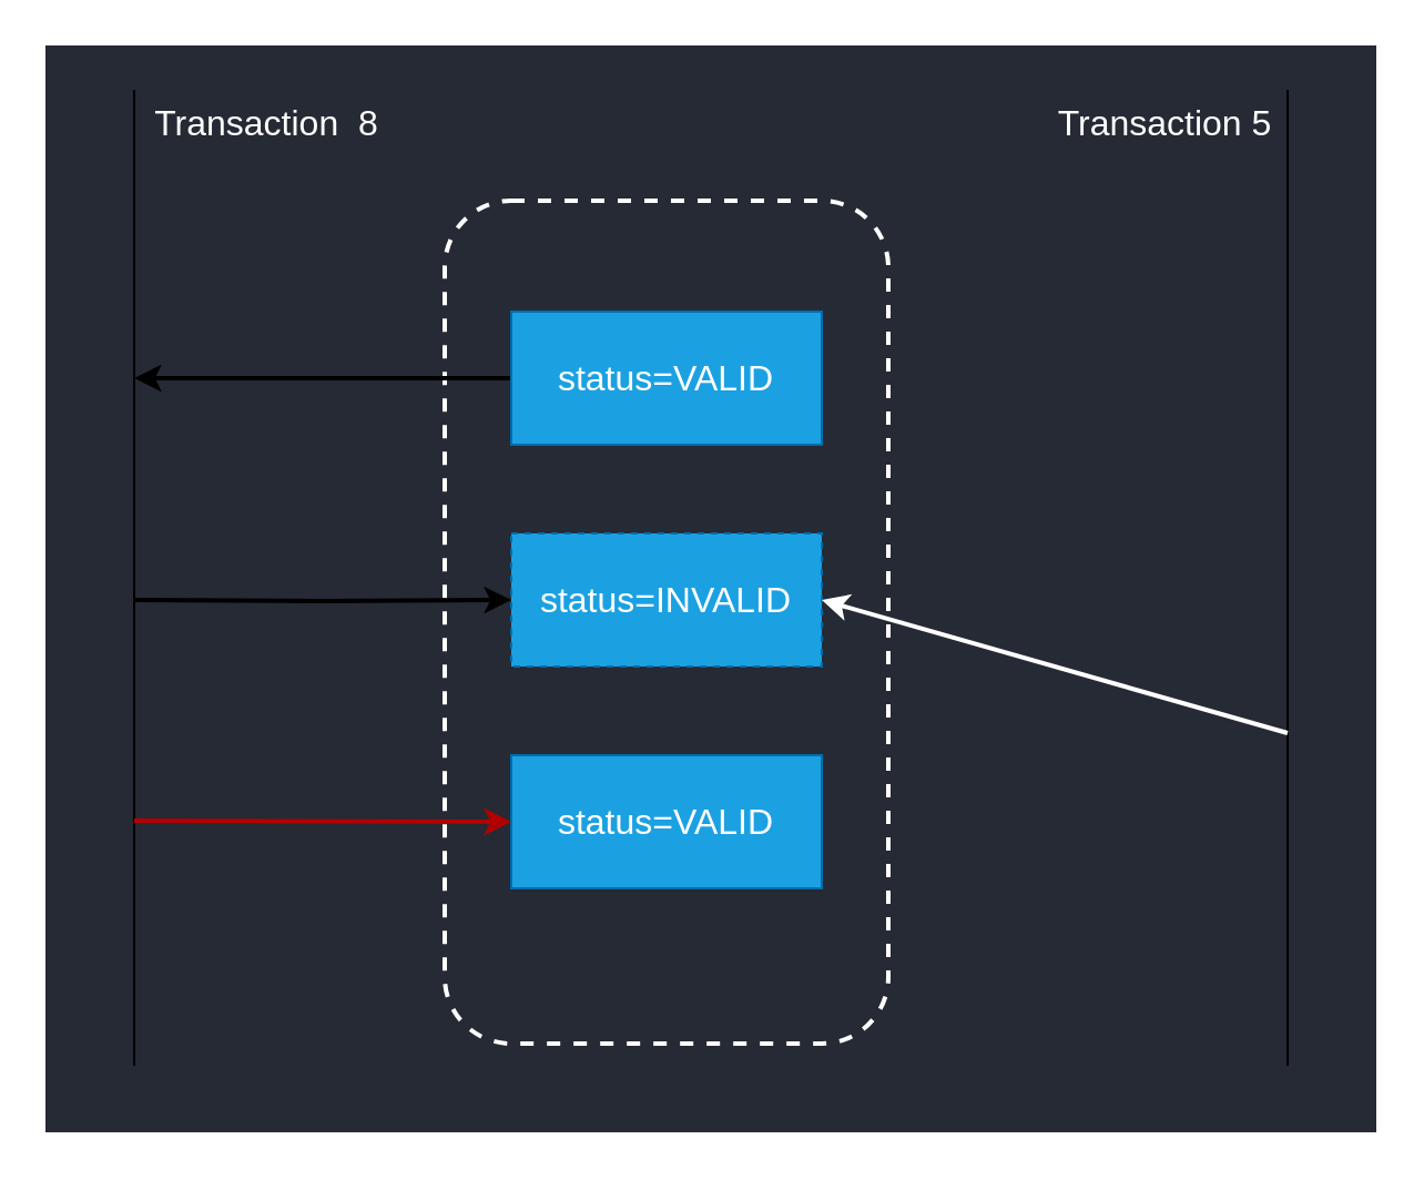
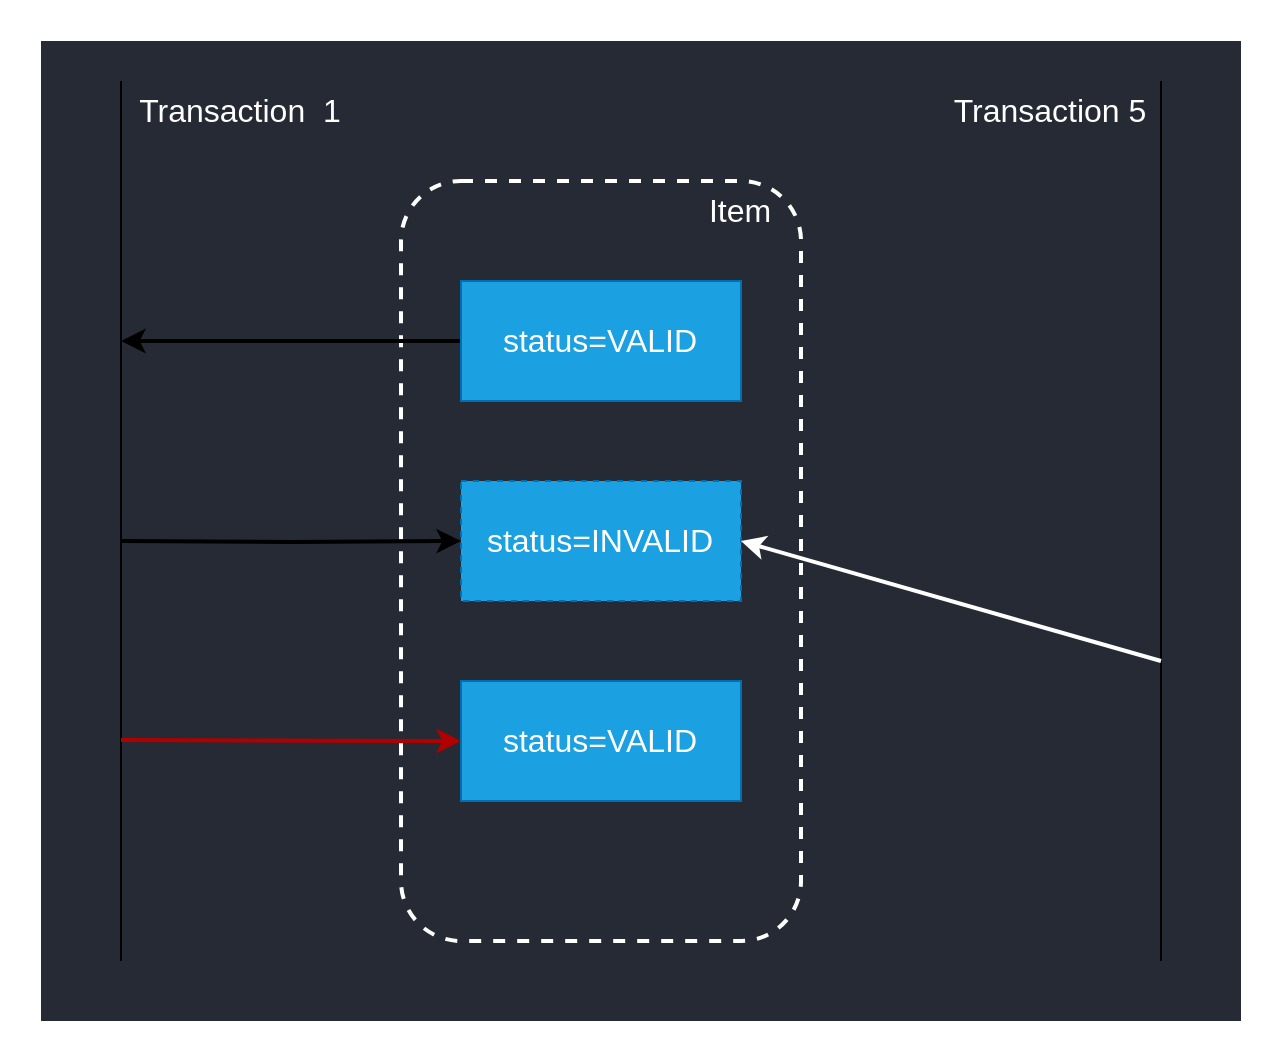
- <mxCell id="11" value="&lt;font style=&quot;font-size: 16px;&quot; color=&quot;#ffffff&quot;&gt;Transaction&amp;nbsp; 8&lt;/font&gt;" style="text;html=1;strokeColor=none;fillColor=none;align=center;verticalAlign=middle;whiteSpace=wrap;rounded=0;dashed=1;fontColor=#000000;" vertex="1" parent="1"><mxGeometry x="60" y="40" width="120" height="30" as="geometry" /></mxCell>
+ <mxCell id="11" value="&lt;font style=&quot;font-size: 16px;&quot; color=&quot;#ffffff&quot;&gt;Transaction&amp;nbsp; 1&lt;/font&gt;" style="text;html=1;strokeColor=none;fillColor=none;align=center;verticalAlign=middle;whiteSpace=wrap;rounded=0;dashed=1;fontColor=#000000;" vertex="1" parent="1"><mxGeometry x="60" y="40" width="120" height="30" as="geometry" /></mxCell>
+ <mxCell id="10" value="&lt;font color=&quot;#ffffff&quot; style=&quot;font-size: 16px;&quot;&gt;Item&lt;/font&gt;" style="text;html=1;align=center;verticalAlign=middle;whiteSpace=wrap;rounded=0;dashed=1;fontColor=#000000;fontSize=16;" vertex="1" parent="1"><mxGeometry x="340" y="90" width="60" height="30" as="geometry" /></mxCell>
